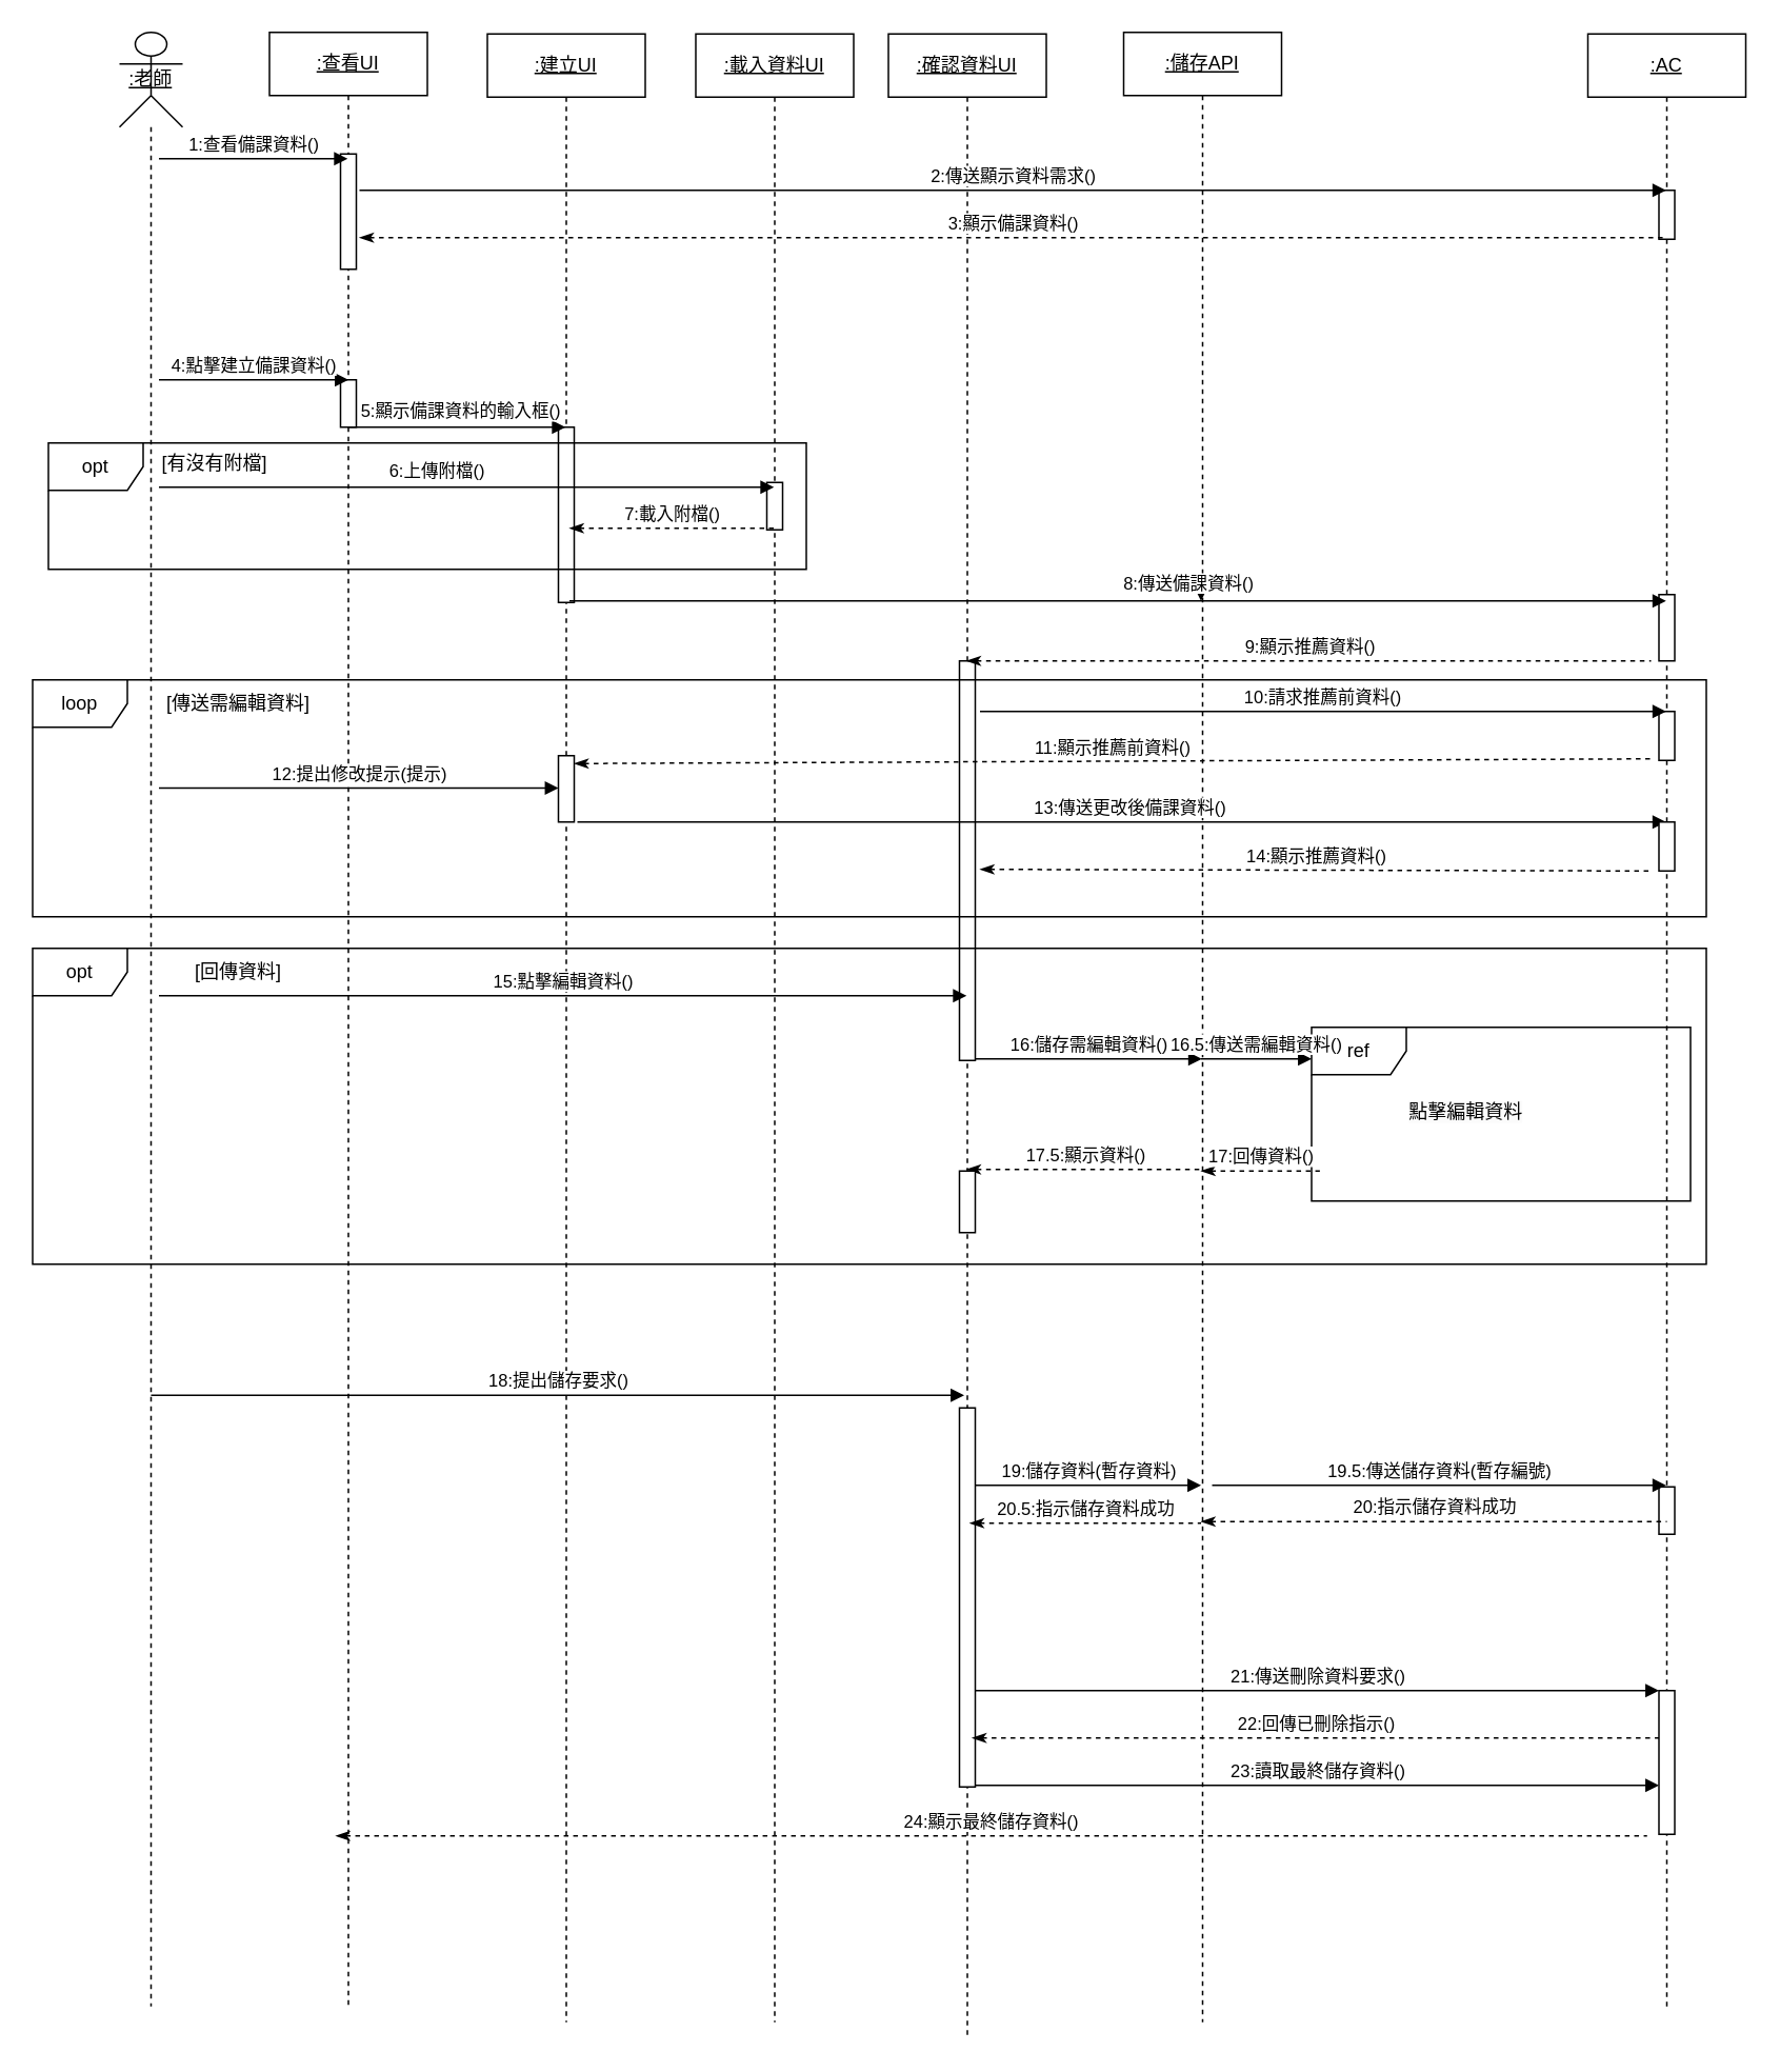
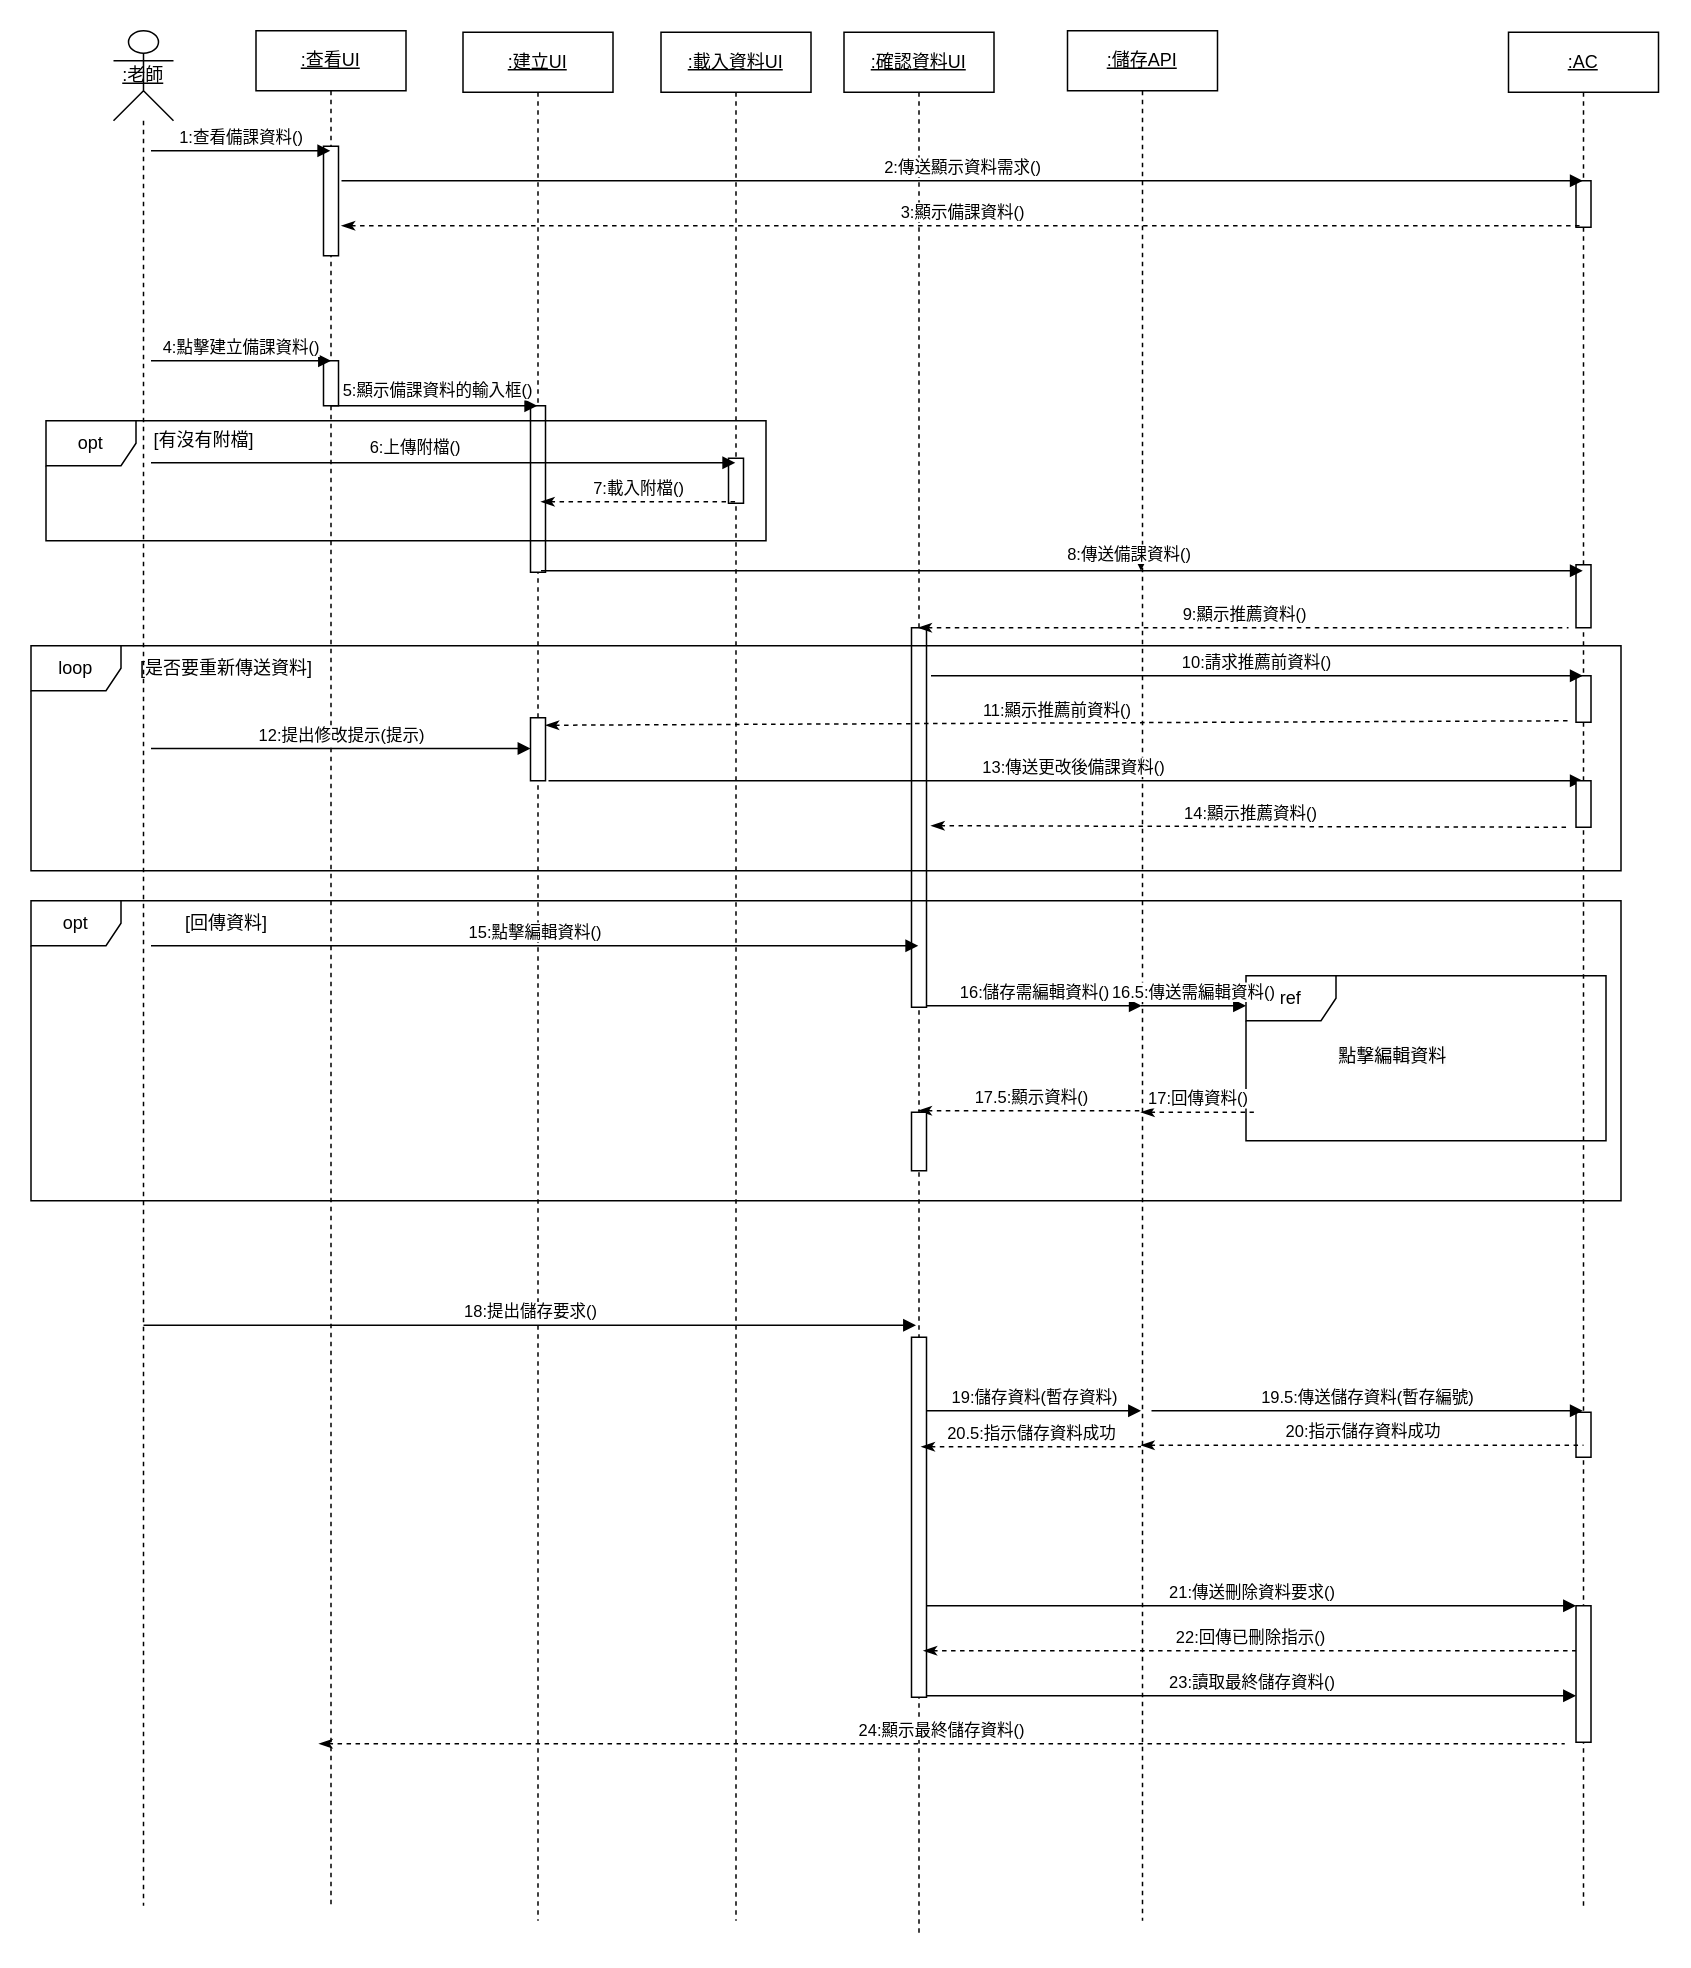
- <mxCell id="40" value="[傳送需編輯資料]" style="text;html=1;align=center;verticalAlign=middle;resizable=0;points=[];autosize=1;strokeColor=none;fillColor=none;" parent="1" vertex="1"><mxGeometry x="80" y="430" width="140" height="30" as="geometry" /></mxCell>
+ <mxCell id="40" value="[是否要重新傳送資料]" style="text;html=1;align=center;verticalAlign=middle;resizable=0;points=[];autosize=1;strokeColor=none;fillColor=none;" parent="1" vertex="1"><mxGeometry x="80" y="430" width="140" height="30" as="geometry" /></mxCell>
